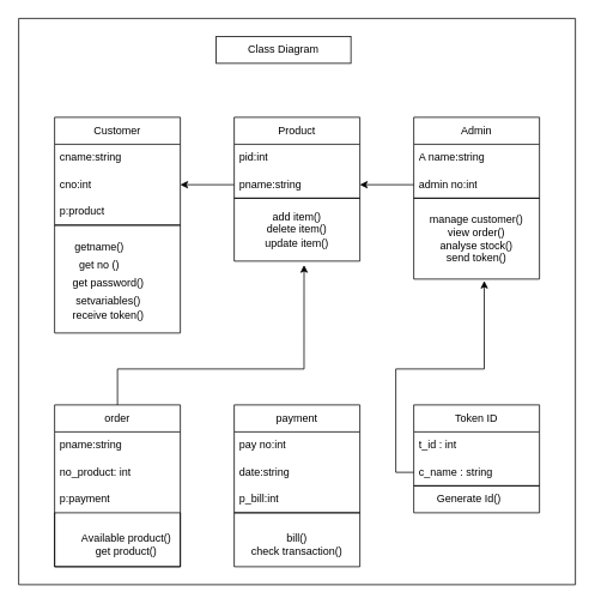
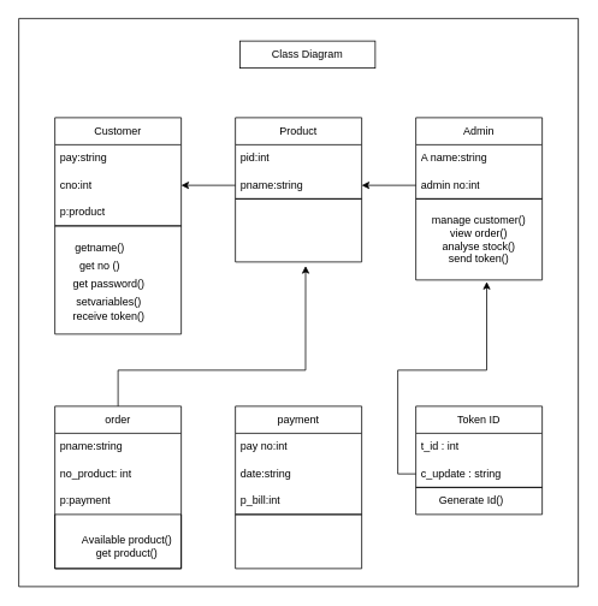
- <mxCell id="43" value="Class Diagram" style="text;html=1;strokeColor=default;fillColor=none;align=center;verticalAlign=middle;whiteSpace=wrap;rounded=0;" vertex="1" parent="1"><mxGeometry x="240" y="40" width="150" height="30" as="geometry" /></mxCell>
+ <mxCell id="43" value="Class Diagram" style="text;html=1;strokeColor=default;fillColor=none;align=center;verticalAlign=middle;whiteSpace=wrap;rounded=0;" vertex="1" parent="1"><mxGeometry x="265" y="45" width="150" height="30" as="geometry" /></mxCell>
- <mxCell id="3" value="cname:string" style="text;strokeColor=none;fillColor=none;align=left;verticalAlign=middle;spacingLeft=4;spacingRight=4;overflow=hidden;points=[[0,0.5],[1,0.5]];portConstraint=eastwest;rotatable=0;whiteSpace=wrap;html=1;" vertex="1" parent="2"><mxGeometry y="30" width="140" height="30" as="geometry" /></mxCell>
+ <mxCell id="3" value="pay:string" style="text;strokeColor=none;fillColor=none;align=left;verticalAlign=middle;spacingLeft=4;spacingRight=4;overflow=hidden;points=[[0,0.5],[1,0.5]];portConstraint=eastwest;rotatable=0;whiteSpace=wrap;html=1;" vertex="1" parent="2"><mxGeometry y="30" width="140" height="30" as="geometry" /></mxCell>
- <mxCell id="16" value="add item()&lt;br&gt;delete item()&lt;br&gt;update item()" style="text;html=1;strokeColor=none;fillColor=none;align=center;verticalAlign=middle;whiteSpace=wrap;rounded=0;" vertex="1" parent="15"><mxGeometry y="20" width="140" height="30" as="geometry" /></mxCell>
- <mxCell id="37" value="c_name : string" style="text;strokeColor=none;fillColor=none;align=left;verticalAlign=middle;spacingLeft=4;spacingRight=4;overflow=hidden;points=[[0,0.5],[1,0.5]];portConstraint=eastwest;rotatable=0;whiteSpace=wrap;html=1;" vertex="1" parent="35"><mxGeometry y="60" width="140" height="30" as="geometry" /></mxCell>
+ <mxCell id="37" value="c_update : string" style="text;strokeColor=none;fillColor=none;align=left;verticalAlign=middle;spacingLeft=4;spacingRight=4;overflow=hidden;points=[[0,0.5],[1,0.5]];portConstraint=eastwest;rotatable=0;whiteSpace=wrap;html=1;" vertex="1" parent="35"><mxGeometry y="60" width="140" height="30" as="geometry" /></mxCell>
- <mxCell id="34" value="bill()&lt;br&gt;check transaction()" style="text;html=1;strokeColor=none;fillColor=none;align=center;verticalAlign=middle;whiteSpace=wrap;rounded=0;" vertex="1" parent="33"><mxGeometry x="15" y="20" width="110" height="30" as="geometry" /></mxCell>
